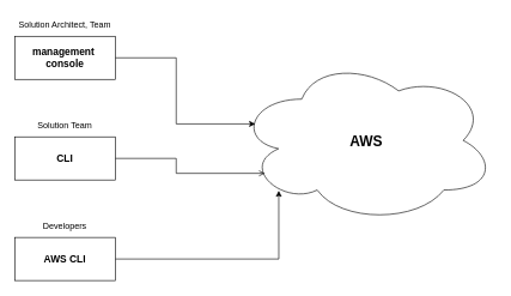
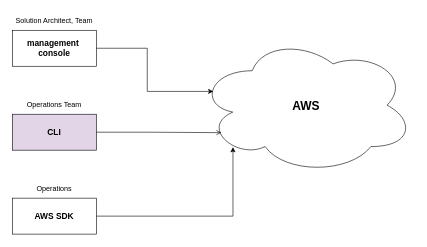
- <mxCell id="8" value="Solution Team" style="text;html=1;strokeColor=none;fillColor=none;align=center;verticalAlign=middle;whiteSpace=wrap;rounded=0;" vertex="1" parent="1"><mxGeometry x="20" y="160" width="140" height="30" as="geometry" /></mxCell>
+ <mxCell id="8" value="Operations Team" style="text;html=1;strokeColor=none;fillColor=none;align=center;verticalAlign=middle;whiteSpace=wrap;rounded=0;" vertex="1" parent="1"><mxGeometry x="20" y="160" width="140" height="30" as="geometry" /></mxCell>
- <mxCell id="2" value="AWS" style="ellipse;shape=cloud;whiteSpace=wrap;html=1;fontStyle=1;fontSize=20;" vertex="1" parent="1"><mxGeometry x="330" y="80" width="360" height="230" as="geometry" /></mxCell>
+ <mxCell id="2" value="AWS" style="ellipse;shape=cloud;whiteSpace=wrap;html=1;fontStyle=1;fontSize=20;" vertex="1" parent="1"><mxGeometry x="330" y="60" width="360" height="230" as="geometry" /></mxCell>
- <mxCell id="7" value="CLI" style="rounded=0;whiteSpace=wrap;html=1;fontStyle=1;fontSize=14;" vertex="1" parent="1"><mxGeometry x="20" y="190" width="140" height="60" as="geometry" /></mxCell>
+ <mxCell id="7" value="CLI" style="rounded=0;whiteSpace=wrap;html=1;fontStyle=1;fontSize=14;fillColor=#e1d5e7;" vertex="1" parent="1"><mxGeometry x="20" y="190" width="140" height="60" as="geometry" /></mxCell>
- <mxCell id="11" value="Developers" style="text;html=1;strokeColor=none;fillColor=none;align=center;verticalAlign=middle;whiteSpace=wrap;rounded=0;" vertex="1" parent="1"><mxGeometry x="20" y="300" width="140" height="30" as="geometry" /></mxCell>
+ <mxCell id="11" value="Operations" style="text;html=1;strokeColor=none;fillColor=none;align=center;verticalAlign=middle;whiteSpace=wrap;rounded=0;" vertex="1" parent="1"><mxGeometry x="20" y="300" width="140" height="30" as="geometry" /></mxCell>
- <mxCell id="10" value="AWS CLI" style="rounded=0;whiteSpace=wrap;html=1;fontStyle=1;fontSize=14;" vertex="1" parent="1"><mxGeometry x="20" y="330" width="140" height="60" as="geometry" /></mxCell>
+ <mxCell id="10" value="AWS SDK" style="rounded=0;whiteSpace=wrap;html=1;fontStyle=1;fontSize=14;" vertex="1" parent="1"><mxGeometry x="20" y="330" width="140" height="60" as="geometry" /></mxCell>
